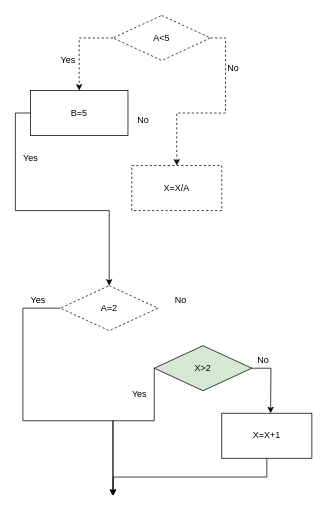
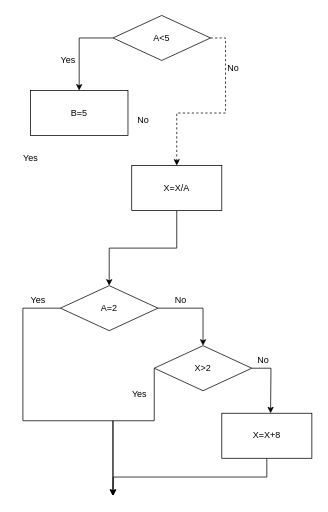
- <mxCell id="4" value="A&amp;lt;5" style="rhombus;whiteSpace=wrap;html=1;dashed=1;" vertex="1" parent="1"><mxGeometry x="150" y="20" width="130" height="60" as="geometry" /></mxCell>
+ <mxCell id="4" value="A&amp;lt;5" style="rhombus;whiteSpace=wrap;html=1;" vertex="1" parent="1"><mxGeometry x="150" y="20" width="130" height="60" as="geometry" /></mxCell>
- <mxCell id="2" style="edgeStyle=orthogonalEdgeStyle;rounded=0;orthogonalLoop=1;jettySize=auto;html=1;exitX=0;exitY=0.5;exitDx=0;exitDy=0;entryX=0.5;entryY=0;entryDx=0;entryDy=0;dashed=1;" edge="1" parent="1" source="4" target="8"><mxGeometry relative="1" as="geometry" /></mxCell>
+ <mxCell id="2" style="edgeStyle=orthogonalEdgeStyle;rounded=0;orthogonalLoop=1;jettySize=auto;html=1;exitX=0;exitY=0.5;exitDx=0;exitDy=0;entryX=0.5;entryY=0;entryDx=0;entryDy=0;" edge="1" parent="1" source="4" target="8"><mxGeometry relative="1" as="geometry" /></mxCell>
- <mxCell id="6" value="X=X/A" style="rounded=0;whiteSpace=wrap;html=1;dashed=1;" vertex="1" parent="1"><mxGeometry x="175" y="220" width="120" height="60" as="geometry" /></mxCell>
+ <mxCell id="6" value="X=X/A" style="rounded=0;whiteSpace=wrap;html=1;" vertex="1" parent="1"><mxGeometry x="175" y="220" width="120" height="60" as="geometry" /></mxCell>
- <mxCell id="7" style="edgeStyle=orthogonalEdgeStyle;rounded=0;orthogonalLoop=1;jettySize=auto;html=1;exitX=0;exitY=0.5;exitDx=0;exitDy=0;entryX=0.5;entryY=0;entryDx=0;entryDy=0;" edge="1" parent="1" source="8" target="14"><mxGeometry relative="1" as="geometry" /></mxCell>
+ <mxCell id="5" style="edgeStyle=orthogonalEdgeStyle;rounded=0;orthogonalLoop=1;jettySize=auto;html=1;exitX=0.5;exitY=1;exitDx=0;exitDy=0;entryX=0.5;entryY=0;entryDx=0;entryDy=0;" edge="1" parent="1" source="6" target="14"><mxGeometry relative="1" as="geometry" /></mxCell>
- <mxCell id="14" value="A=2" style="rhombus;whiteSpace=wrap;html=1;dashed=1;" vertex="1" parent="1"><mxGeometry x="80" y="380" width="130" height="60" as="geometry" /></mxCell>
+ <mxCell id="14" value="A=2" style="rhombus;whiteSpace=wrap;html=1;" vertex="1" parent="1"><mxGeometry x="80" y="380" width="130" height="60" as="geometry" /></mxCell>
+ <mxCell id="13" style="edgeStyle=orthogonalEdgeStyle;rounded=0;orthogonalLoop=1;jettySize=auto;html=1;exitX=1;exitY=0.5;exitDx=0;exitDy=0;entryX=0.5;entryY=0;entryDx=0;entryDy=0;" edge="1" parent="1" source="14" target="18"><mxGeometry relative="1" as="geometry" /></mxCell>
- <mxCell id="18" value="X&amp;gt;2" style="rhombus;whiteSpace=wrap;html=1;fillColor=#d5e8d4;" vertex="1" parent="1"><mxGeometry x="205" y="460" width="130" height="60" as="geometry" /></mxCell>
+ <mxCell id="18" value="X&amp;gt;2" style="rhombus;whiteSpace=wrap;html=1;" vertex="1" parent="1"><mxGeometry x="205" y="460" width="130" height="60" as="geometry" /></mxCell>
- <mxCell id="24" value="X=X+1" style="rounded=0;whiteSpace=wrap;html=1;" vertex="1" parent="1"><mxGeometry x="295" y="550" width="120" height="60" as="geometry" /></mxCell>
+ <mxCell id="24" value="X=X+8" style="rounded=0;whiteSpace=wrap;html=1;" vertex="1" parent="1"><mxGeometry x="295" y="550" width="120" height="60" as="geometry" /></mxCell>
